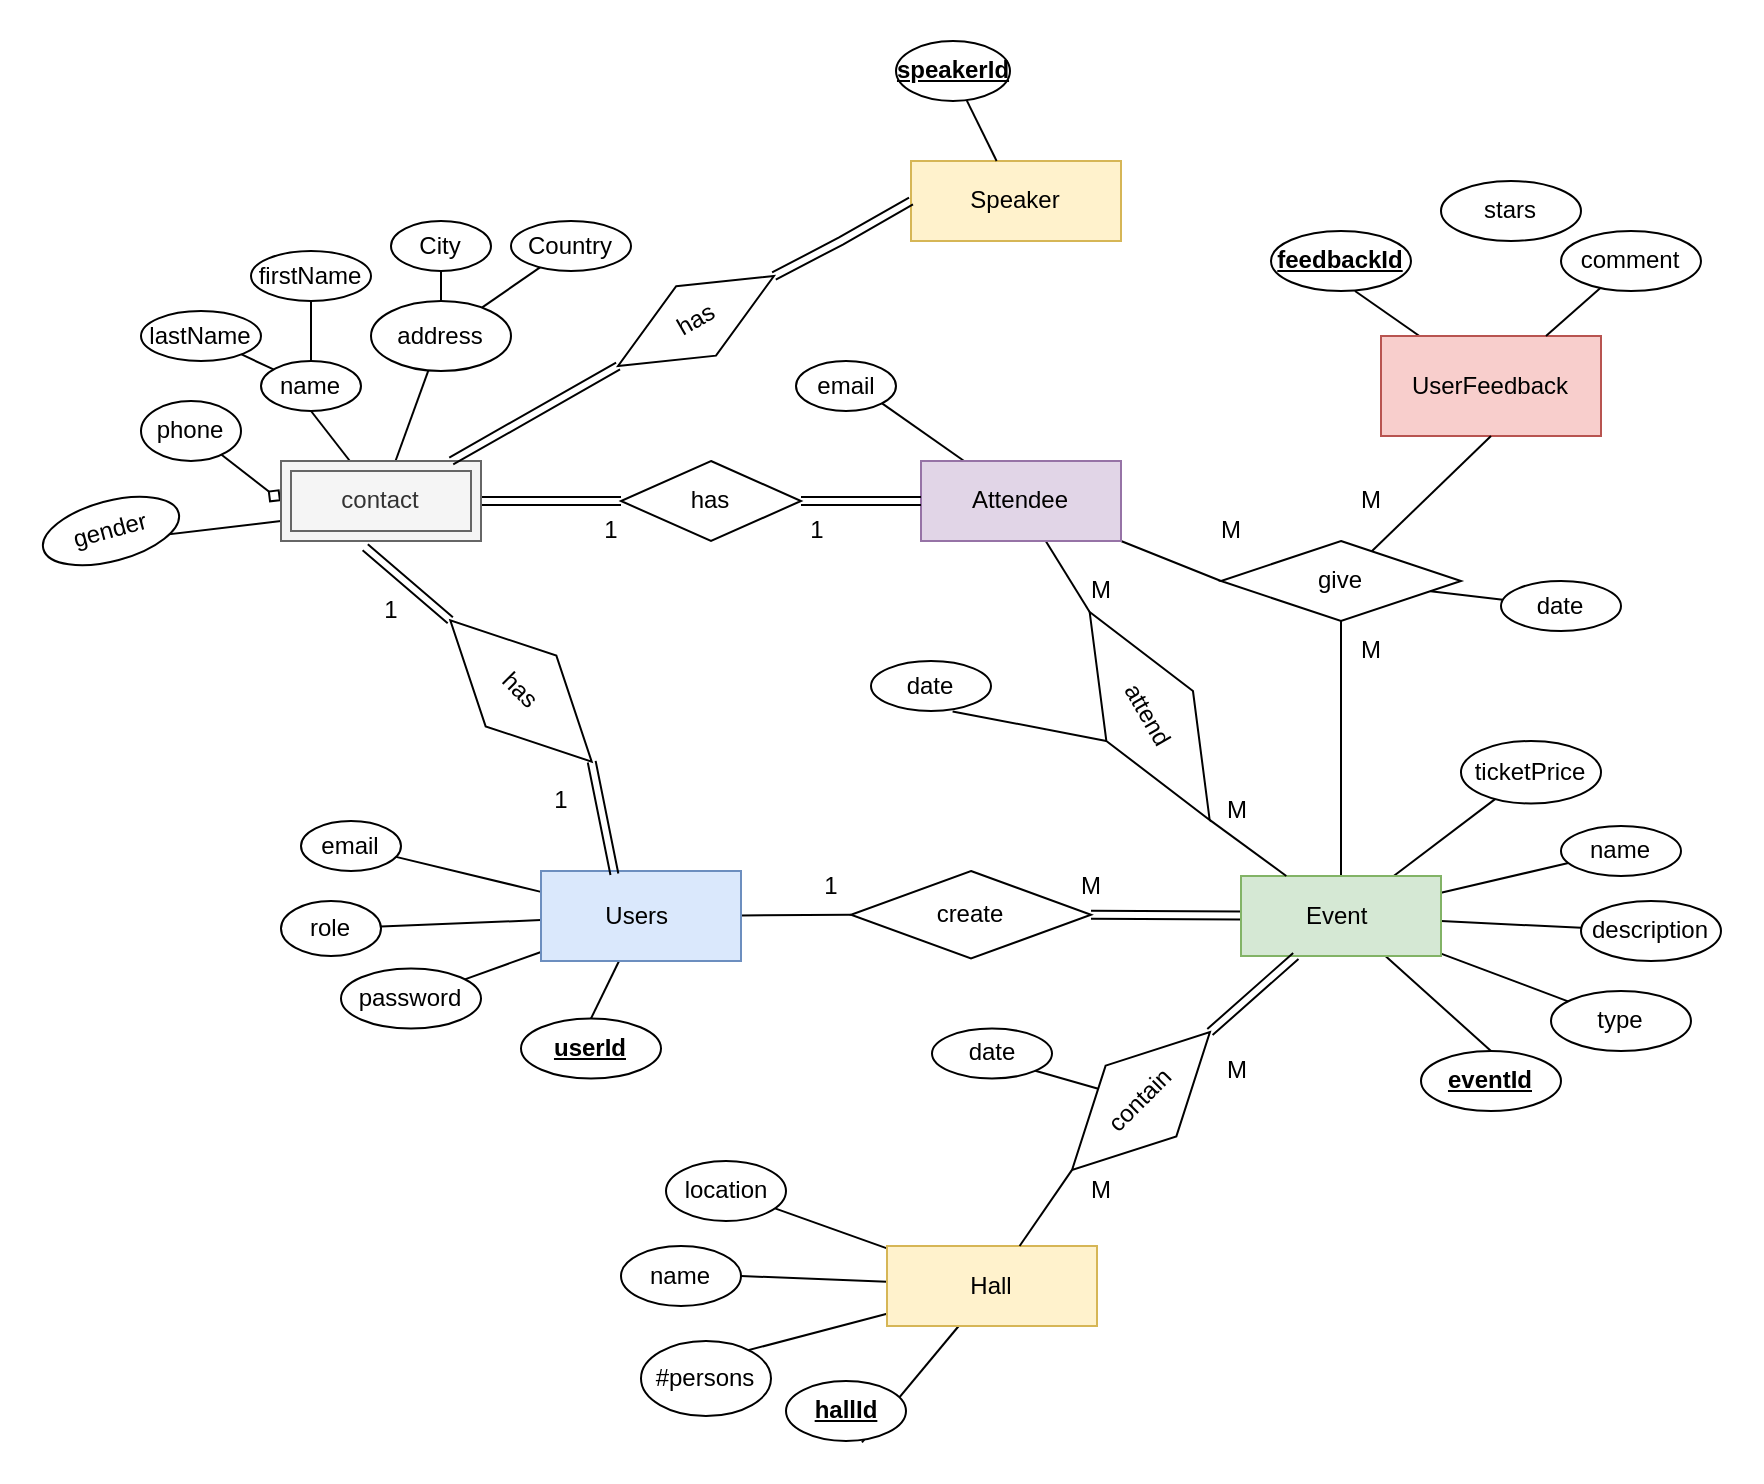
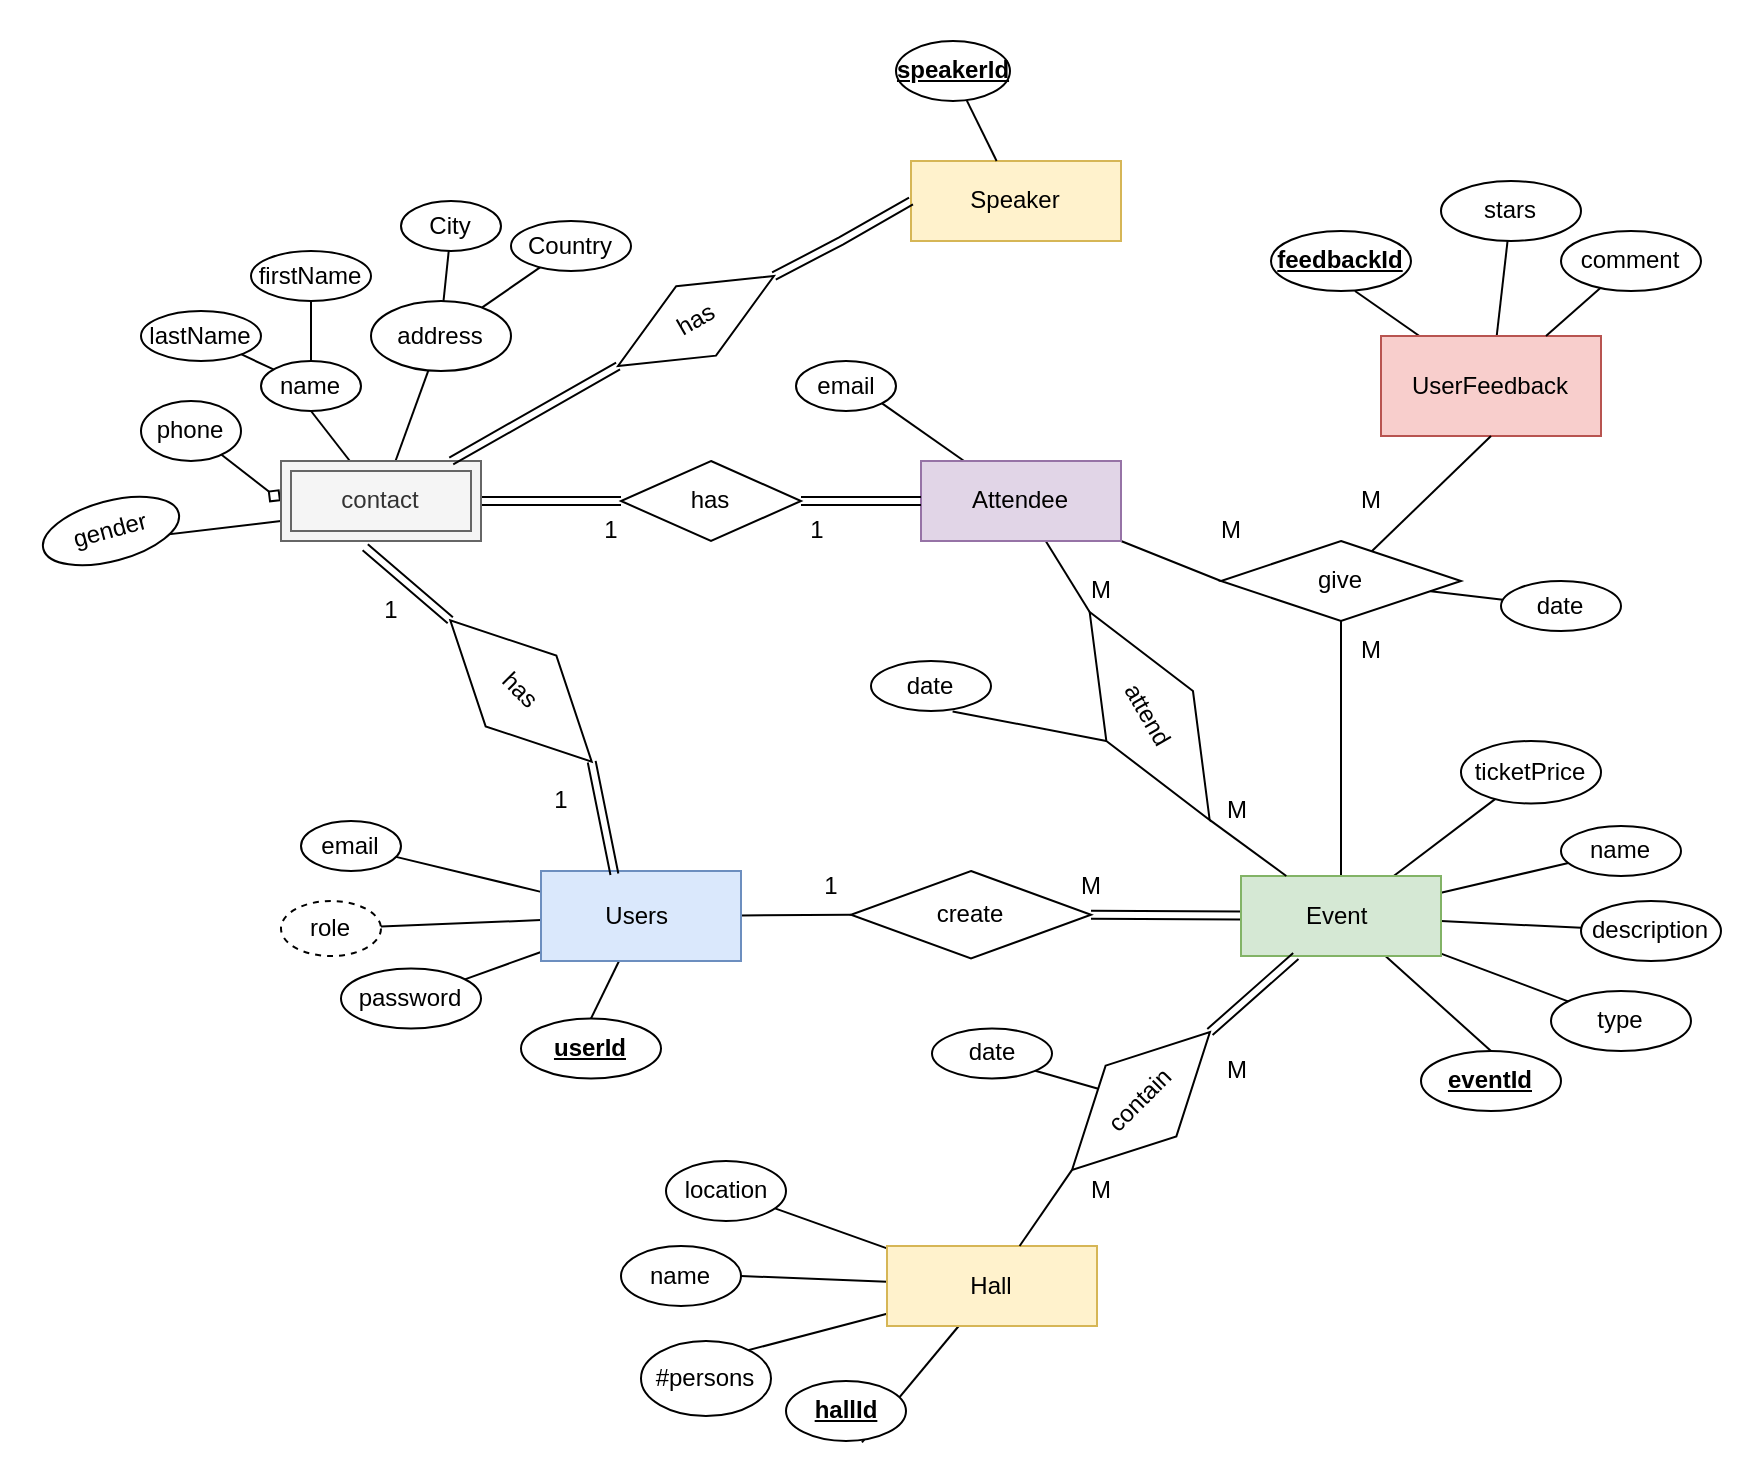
- <mxCell id="78" value="City" style="ellipse;whiteSpace=wrap;html=1;align=center;" parent="1" vertex="1"><mxGeometry x="195" y="110" width="50" height="25" as="geometry" /></mxCell>
+ <mxCell id="78" value="City" style="ellipse;whiteSpace=wrap;html=1;align=center;" parent="1" vertex="1"><mxGeometry x="200" y="100" width="50" height="25" as="geometry" /></mxCell>
+ <mxCell id="42" style="edgeStyle=none;rounded=0;orthogonalLoop=1;jettySize=auto;html=1;endArrow=none;endFill=0;" parent="1" source="43" target="52" edge="1"><mxGeometry relative="1" as="geometry" /></mxCell>
- <mxCell id="39" value="role" style="ellipse;whiteSpace=wrap;html=1;align=center;" parent="1" vertex="1"><mxGeometry x="140" y="450" width="50" height="27.5" as="geometry" /></mxCell>
+ <mxCell id="39" value="role" style="ellipse;whiteSpace=wrap;html=1;align=center;dashed=1;" parent="1" vertex="1"><mxGeometry x="140" y="450" width="50" height="27.5" as="geometry" /></mxCell>
